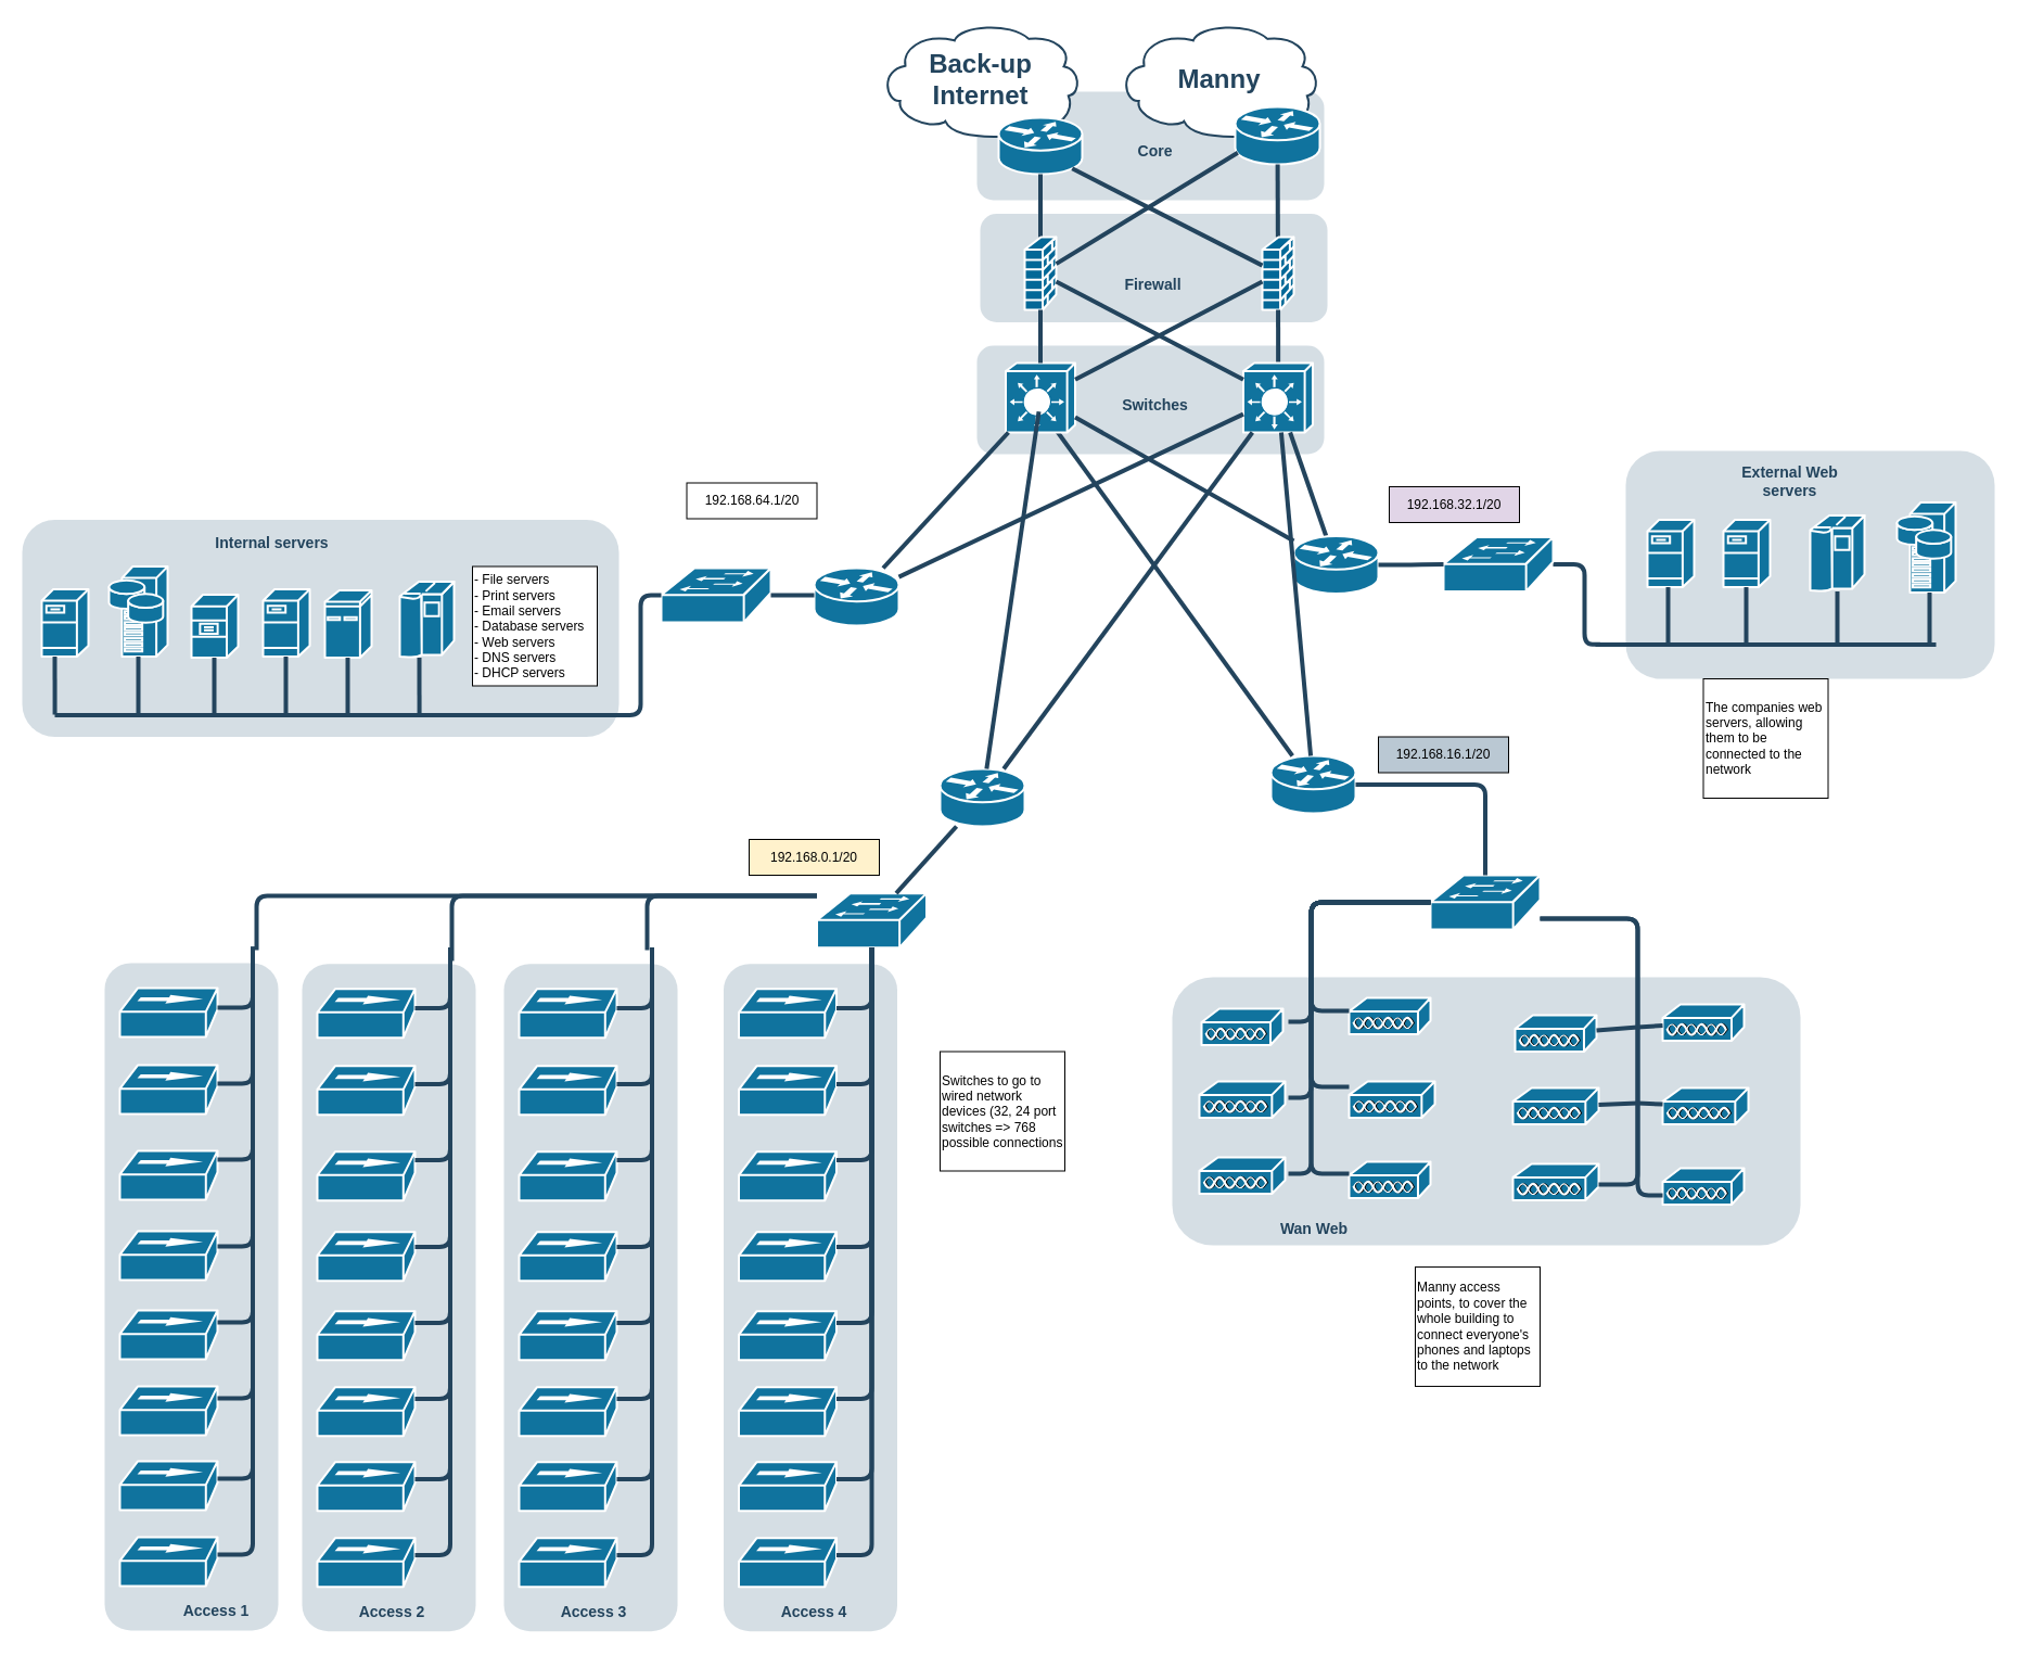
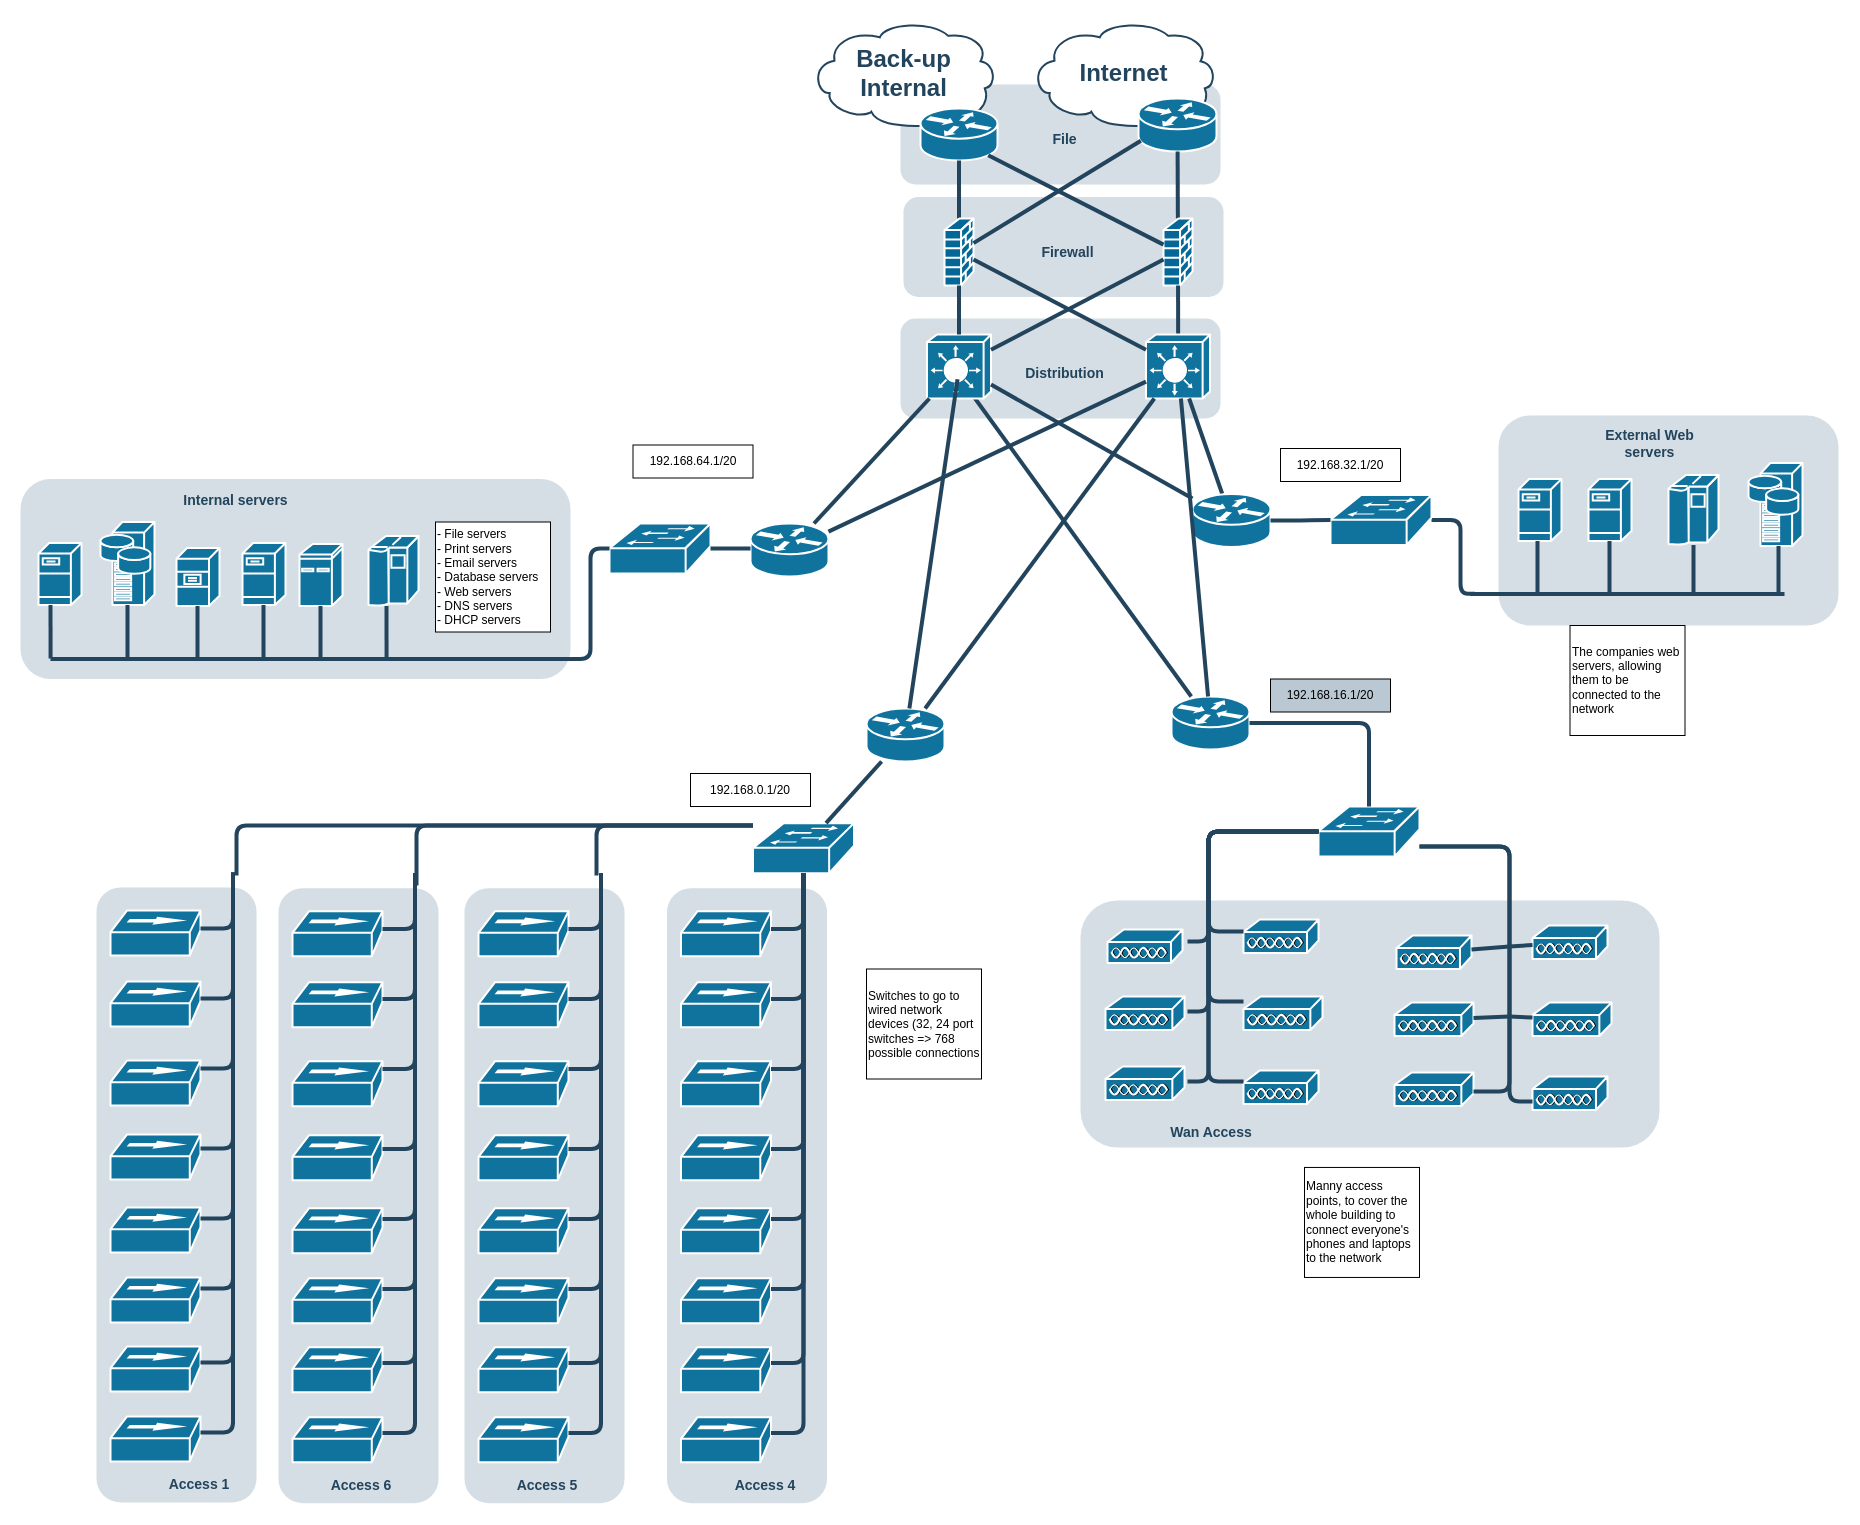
- <mxCell id="71" value="Back-up &lt;br&gt;Internet" style="shape=mxgraph.cisco.storage.cloud;html=1;dashed=0;strokeColor=#23445D;fillColor=#ffffff;strokeWidth=2;fontFamily=Helvetica;fontSize=24;fontColor=#23445D;align=center;fontStyle=1" parent="1" vertex="1"><mxGeometry x="810" y="20" width="186" height="106" as="geometry" /></mxCell>
+ <mxCell id="71" value="Back-up &lt;br&gt;Internal" style="shape=mxgraph.cisco.storage.cloud;html=1;dashed=0;strokeColor=#23445D;fillColor=#ffffff;strokeWidth=2;fontFamily=Helvetica;fontSize=24;fontColor=#23445D;align=center;fontStyle=1" parent="1" vertex="1"><mxGeometry x="810" y="20" width="186" height="106" as="geometry" /></mxCell>
- <mxCell id="20" value="Manny" style="shape=mxgraph.cisco.storage.cloud;html=1;dashed=0;strokeColor=#23445D;fillColor=#ffffff;strokeWidth=2;fontFamily=Helvetica;fontSize=24;fontColor=#23445D;align=center;fontStyle=1" parent="1" vertex="1"><mxGeometry x="1030" y="20" width="186" height="106" as="geometry" /></mxCell>
+ <mxCell id="20" value="Internet" style="shape=mxgraph.cisco.storage.cloud;html=1;dashed=0;strokeColor=#23445D;fillColor=#ffffff;strokeWidth=2;fontFamily=Helvetica;fontSize=24;fontColor=#23445D;align=center;fontStyle=1" parent="1" vertex="1"><mxGeometry x="1030" y="20" width="186" height="106" as="geometry" /></mxCell>
- <mxCell id="3" value="&lt;font color=&quot;#23445d&quot;&gt;Core&lt;/font&gt;" style="rounded=1;whiteSpace=wrap;html=1;strokeColor=none;fillColor=none;fontSize=14;fontColor=#742B21;align=center;fontStyle=1" vertex="1" parent="1"><mxGeometry x="1028" y="129.5" width="73" height="19" as="geometry" /></mxCell>
+ <mxCell id="3" value="&lt;font color=&quot;#23445d&quot;&gt;File&lt;/font&gt;" style="rounded=1;whiteSpace=wrap;html=1;strokeColor=none;fillColor=none;fontSize=14;fontColor=#742B21;align=center;fontStyle=1" vertex="1" parent="1"><mxGeometry x="1028" y="129.5" width="73" height="19" as="geometry" /></mxCell>
- <mxCell id="87" value="&lt;font color=&quot;#23445d&quot;&gt;Firewall&lt;/font&gt;" style="rounded=1;whiteSpace=wrap;html=1;strokeColor=none;fillColor=none;fontSize=14;fontColor=#742B21;align=center;fontStyle=1" parent="1" vertex="1"><mxGeometry x="1026" y="252" width="73" height="19" as="geometry" /></mxCell>
+ <mxCell id="87" value="&lt;font color=&quot;#23445d&quot;&gt;Firewall&lt;/font&gt;" style="rounded=1;whiteSpace=wrap;html=1;strokeColor=none;fillColor=none;fontSize=14;fontColor=#742B21;align=center;fontStyle=1" parent="1" vertex="1"><mxGeometry x="1031" y="242" width="73" height="19" as="geometry" /></mxCell>
- <mxCell id="86" value="&lt;font color=&quot;#23445d&quot;&gt;Switches&lt;/font&gt;" style="rounded=1;whiteSpace=wrap;html=1;strokeColor=none;fillColor=none;fontSize=14;fontColor=#742B21;align=center;fontStyle=1" parent="1" vertex="1"><mxGeometry x="1028" y="363.5" width="73" height="19" as="geometry" /></mxCell>
+ <mxCell id="86" value="&lt;font color=&quot;#23445d&quot;&gt;Distribution&lt;/font&gt;" style="rounded=1;whiteSpace=wrap;html=1;strokeColor=none;fillColor=none;fontSize=14;fontColor=#742B21;align=center;fontStyle=1" parent="1" vertex="1"><mxGeometry x="1028" y="363.5" width="73" height="19" as="geometry" /></mxCell>
- <mxCell id="176" value="192.168.32.1/20" style="rounded=0;whiteSpace=wrap;html=1;fillColor=#e1d5e7;" parent="1" vertex="1"><mxGeometry x="1280" y="448" width="120" height="33" as="geometry" /></mxCell>
+ <mxCell id="176" value="192.168.32.1/20" style="rounded=0;whiteSpace=wrap;html=1;" parent="1" vertex="1"><mxGeometry x="1280" y="448" width="120" height="33" as="geometry" /></mxCell>
- <mxCell id="61" value="&lt;font color=&quot;#23445d&quot;&gt;Internal servers&lt;/font&gt;" style="rounded=1;whiteSpace=wrap;html=1;strokeColor=none;fillColor=none;fontSize=14;fontColor=#742B21;align=center;fontStyle=1" parent="1" vertex="1"><mxGeometry x="138" y="490.5" width="225" height="19" as="geometry" /></mxCell>
+ <mxCell id="61" value="&lt;font color=&quot;#23445d&quot;&gt;Internal servers&lt;/font&gt;" style="rounded=1;whiteSpace=wrap;html=1;strokeColor=none;fillColor=none;fontSize=14;fontColor=#742B21;align=center;fontStyle=1" parent="1" vertex="1"><mxGeometry x="123" y="490.5" width="225" height="19" as="geometry" /></mxCell>
- <mxCell id="174" value="192.168.0.1/20" style="rounded=0;whiteSpace=wrap;html=1;fillColor=#fff2cc;" parent="1" vertex="1"><mxGeometry x="690" y="773" width="120" height="33" as="geometry" /></mxCell>
+ <mxCell id="174" value="192.168.0.1/20" style="rounded=0;whiteSpace=wrap;html=1;" parent="1" vertex="1"><mxGeometry x="690" y="773" width="120" height="33" as="geometry" /></mxCell>
- <mxCell id="63" value="Wan Web" style="rounded=1;whiteSpace=wrap;html=1;strokeColor=none;fillColor=none;fontSize=14;fontColor=#23445D;align=center;fontStyle=1" parent="1" vertex="1"><mxGeometry x="1162" y="1122" width="98" height="19" as="geometry" /></mxCell>
+ <mxCell id="63" value="Wan Access" style="rounded=1;whiteSpace=wrap;html=1;strokeColor=none;fillColor=none;fontSize=14;fontColor=#23445D;align=center;fontStyle=1" parent="1" vertex="1"><mxGeometry x="1162" y="1122" width="98" height="19" as="geometry" /></mxCell>
- <mxCell id="64" value="Access 4" style="rounded=1;whiteSpace=wrap;html=1;strokeColor=none;fillColor=none;fontSize=14;fontColor=#23445D;align=center;fontStyle=1" parent="1" vertex="1"><mxGeometry x="710.5" y="1474.63" width="78" height="20" as="geometry" /></mxCell>
+ <mxCell id="64" value="Access 4" style="rounded=1;whiteSpace=wrap;html=1;strokeColor=none;fillColor=none;fontSize=14;fontColor=#23445D;align=center;fontStyle=1" parent="1" vertex="1"><mxGeometry x="725.5" y="1474.63" width="78" height="20" as="geometry" /></mxCell>
- <mxCell id="146" value="Access 2" style="rounded=1;whiteSpace=wrap;html=1;strokeColor=none;fillColor=none;fontSize=14;fontColor=#23445D;align=center;fontStyle=1" parent="1" vertex="1"><mxGeometry x="322" y="1474.63" width="78" height="20" as="geometry" /></mxCell>
+ <mxCell id="146" value="Access 6" style="rounded=1;whiteSpace=wrap;html=1;strokeColor=none;fillColor=none;fontSize=14;fontColor=#23445D;align=center;fontStyle=1" parent="1" vertex="1"><mxGeometry x="322" y="1474.63" width="78" height="20" as="geometry" /></mxCell>
- <mxCell id="116" value="Access 3" style="rounded=1;whiteSpace=wrap;html=1;strokeColor=none;fillColor=none;fontSize=14;fontColor=#23445D;align=center;fontStyle=1" parent="1" vertex="1"><mxGeometry x="508" y="1474.63" width="78" height="20" as="geometry" /></mxCell>
+ <mxCell id="116" value="Access 5" style="rounded=1;whiteSpace=wrap;html=1;strokeColor=none;fillColor=none;fontSize=14;fontColor=#23445D;align=center;fontStyle=1" parent="1" vertex="1"><mxGeometry x="508" y="1474.63" width="78" height="20" as="geometry" /></mxCell>
